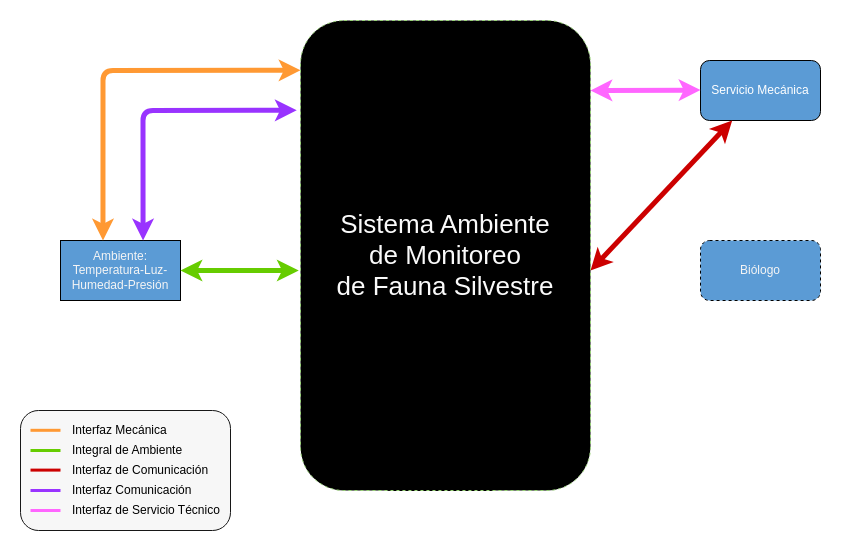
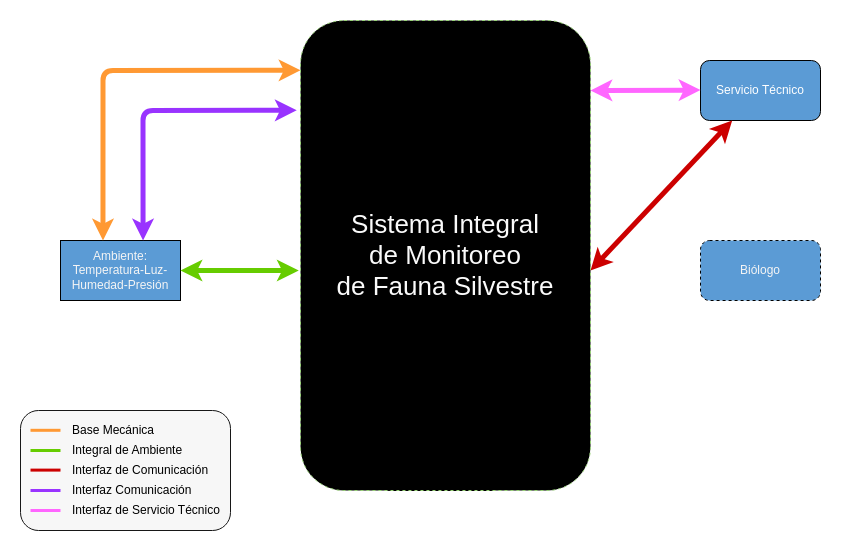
- <mxCell id="7" value="&lt;font color=&quot;#FFFFFF&quot;&gt;Servicio Mecánica&lt;br&gt;&lt;/font&gt;" style="rounded=1;whiteSpace=wrap;html=1;fillColor=#5B9BD5;" parent="1" vertex="1"><mxGeometry x="700" y="60" width="120" height="60" as="geometry" /></mxCell>
+ <mxCell id="7" value="&lt;font color=&quot;#FFFFFF&quot;&gt;Servicio Técnico&lt;br&gt;&lt;/font&gt;" style="rounded=1;whiteSpace=wrap;html=1;fillColor=#5B9BD5;" parent="1" vertex="1"><mxGeometry x="700" y="60" width="120" height="60" as="geometry" /></mxCell>
- <mxCell id="20" value="&lt;font style=&quot;font-size: 26px&quot; color=&quot;#FAFAFA&quot;&gt;Sistema Ambiente&lt;br&gt;de Monitoreo &lt;br&gt; de Fauna Silvestre&lt;br&gt;&lt;/font&gt;" style="rounded=1;whiteSpace=wrap;html=1;strokeColor=#97D077;dashed=1;fillColor=#000000;" parent="1" vertex="1"><mxGeometry x="300" y="20" width="290" height="470" as="geometry" /></mxCell>
+ <mxCell id="20" value="&lt;font style=&quot;font-size: 26px&quot; color=&quot;#FAFAFA&quot;&gt;Sistema Integral&lt;br&gt;de Monitoreo &lt;br&gt; de Fauna Silvestre&lt;br&gt;&lt;/font&gt;" style="rounded=1;whiteSpace=wrap;html=1;strokeColor=#97D077;dashed=1;fillColor=#000000;" parent="1" vertex="1"><mxGeometry x="300" y="20" width="290" height="470" as="geometry" /></mxCell>
- <mxCell id="27" value="Interfaz Mecánica" style="text;html=1;strokeColor=none;fillColor=none;align=left;verticalAlign=middle;whiteSpace=wrap;rounded=0;" vertex="1" parent="1"><mxGeometry x="70" y="420" width="140" height="20" as="geometry" /></mxCell>
+ <mxCell id="27" value="Base Mecánica" style="text;html=1;strokeColor=none;fillColor=none;align=left;verticalAlign=middle;whiteSpace=wrap;rounded=0;" vertex="1" parent="1"><mxGeometry x="70" y="420" width="140" height="20" as="geometry" /></mxCell>
